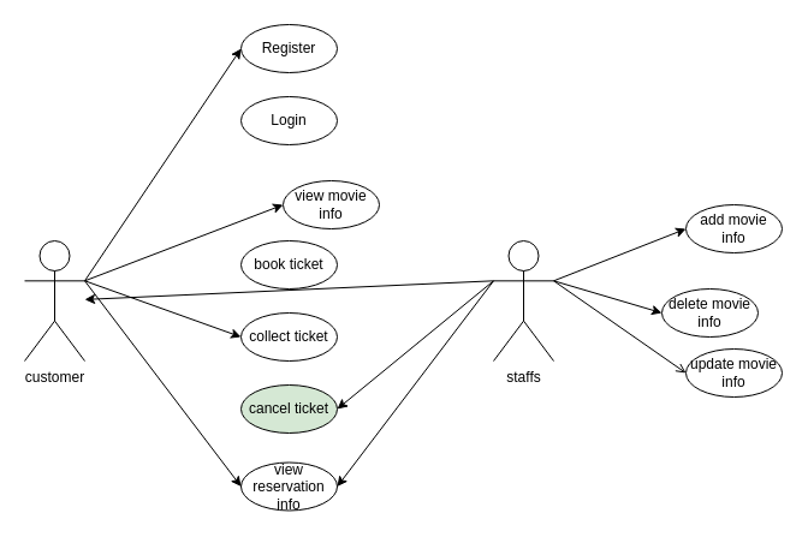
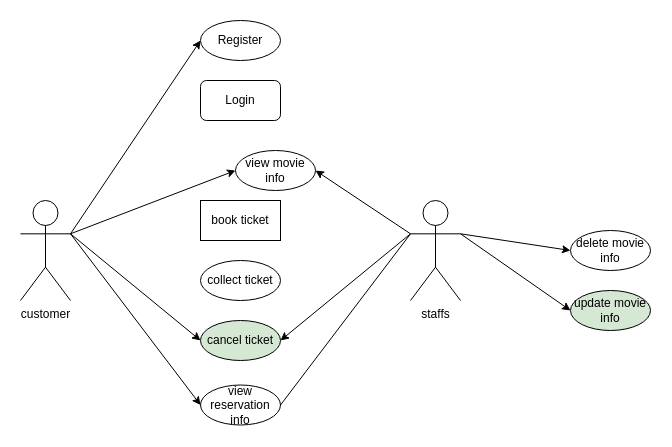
- <mxCell id="3" value="Login" style="ellipse;whiteSpace=wrap;html=1;" vertex="1" parent="1"><mxGeometry x="200" y="80" width="80" height="40" as="geometry" /></mxCell>
+ <mxCell id="3" value="Login" style="whiteSpace=wrap;html=1;rounded=1;" vertex="1" parent="1"><mxGeometry x="200" y="80" width="80" height="40" as="geometry" /></mxCell>
- <mxCell id="8" value="add movie info" style="ellipse;whiteSpace=wrap;html=1;" vertex="1" parent="1"><mxGeometry x="570" y="170" width="80" height="40" as="geometry" /></mxCell>
- <mxCell id="23" value="" style="endArrow=classic;html=1;rounded=0;exitX=1;exitY=0.333;exitDx=0;exitDy=0;exitPerimeter=0;entryX=0;entryY=0.5;entryDx=0;entryDy=0;" edge="1" parent="1" source="13" target="8"><mxGeometry width="50" height="50" relative="1" as="geometry"><mxPoint x="460" y="170.003" as="sourcePoint" /><mxPoint x="570" y="246.67" as="targetPoint" /></mxGeometry></mxCell>
- <mxCell id="5" value="book ticket" style="ellipse;whiteSpace=wrap;html=1;" vertex="1" parent="1"><mxGeometry x="200" y="200" width="80" height="40" as="geometry" /></mxCell>
+ <mxCell id="5" value="book ticket" style="whiteSpace=wrap;html=1;rounded=0;" vertex="1" parent="1"><mxGeometry x="200" y="200" width="80" height="40" as="geometry" /></mxCell>
- <mxCell id="19" value="" style="endArrow=classic;html=1;rounded=0;exitX=0;exitY=0.333;exitDx=0;exitDy=0;exitPerimeter=0;" edge="1" parent="1" source="13" target="12"><mxGeometry width="50" height="50" relative="1" as="geometry"><mxPoint x="560" y="280" as="sourcePoint" /><mxPoint x="480" y="250" as="targetPoint" /></mxGeometry></mxCell>
+ <mxCell id="19" value="" style="endArrow=classic;html=1;rounded=0;exitX=0;exitY=0.333;exitDx=0;exitDy=0;exitPerimeter=0;entryX=1;entryY=0.5;entryDx=0;entryDy=0;" edge="1" parent="1" source="13" target="4"><mxGeometry width="50" height="50" relative="1" as="geometry"><mxPoint x="560" y="280" as="sourcePoint" /><mxPoint x="480" y="250" as="targetPoint" /></mxGeometry></mxCell>
- <mxCell id="16" value="" style="endArrow=classic;html=1;rounded=0;entryX=0;entryY=0.5;entryDx=0;entryDy=0;exitX=1;exitY=0.333;exitDx=0;exitDy=0;exitPerimeter=0;" edge="1" parent="1" source="12" target="6"><mxGeometry width="50" height="50" relative="1" as="geometry"><mxPoint x="80" y="243.333" as="sourcePoint" /><mxPoint x="210" y="230" as="targetPoint" /></mxGeometry></mxCell>
- <mxCell id="9" value="delete movie info" style="ellipse;whiteSpace=wrap;html=1;" vertex="1" parent="1"><mxGeometry x="550" y="240" width="80" height="40" as="geometry" /></mxCell>
+ <mxCell id="9" value="delete movie info" style="ellipse;whiteSpace=wrap;html=1;" vertex="1" parent="1"><mxGeometry x="570" y="230" width="80" height="40" as="geometry" /></mxCell>
+ <mxCell id="17" value="" style="endArrow=classic;html=1;rounded=0;entryX=0;entryY=0.5;entryDx=0;entryDy=0;exitX=1;exitY=0.333;exitDx=0;exitDy=0;exitPerimeter=0;" edge="1" parent="1" source="12" target="7"><mxGeometry width="50" height="50" relative="1" as="geometry"><mxPoint x="80" y="243.333" as="sourcePoint" /><mxPoint x="210" y="290" as="targetPoint" /></mxGeometry></mxCell>
- <mxCell id="22" value="" style="endArrow=open;html=1;rounded=0;exitX=1;exitY=0.333;exitDx=0;exitDy=0;exitPerimeter=0;entryX=0;entryY=0.5;entryDx=0;entryDy=0;" edge="1" parent="1" source="13" target="10"><mxGeometry width="50" height="50" relative="1" as="geometry"><mxPoint x="510" y="380" as="sourcePoint" /><mxPoint x="560" y="330" as="targetPoint" /></mxGeometry></mxCell>
+ <mxCell id="22" value="" style="endArrow=classic;html=1;rounded=0;exitX=1;exitY=0.333;exitDx=0;exitDy=0;exitPerimeter=0;entryX=0;entryY=0.5;entryDx=0;entryDy=0;" edge="1" parent="1" source="13" target="10"><mxGeometry width="50" height="50" relative="1" as="geometry"><mxPoint x="510" y="380" as="sourcePoint" /><mxPoint x="560" y="330" as="targetPoint" /></mxGeometry></mxCell>
- <mxCell id="10" value="update movie info" style="ellipse;whiteSpace=wrap;html=1;" vertex="1" parent="1"><mxGeometry x="570" y="290" width="80" height="40" as="geometry" /></mxCell>
+ <mxCell id="10" value="update movie info" style="ellipse;whiteSpace=wrap;html=1;fillColor=#d5e8d4;" vertex="1" parent="1"><mxGeometry x="570" y="290" width="80" height="40" as="geometry" /></mxCell>
- <mxCell id="20" value="" style="endArrow=classic;html=1;rounded=0;exitX=0;exitY=0.333;exitDx=0;exitDy=0;exitPerimeter=0;entryX=1;entryY=0.5;entryDx=0;entryDy=0;" edge="1" parent="1" source="13" target="11"><mxGeometry width="50" height="50" relative="1" as="geometry"><mxPoint x="420" y="243.333" as="sourcePoint" /><mxPoint x="290" y="480" as="targetPoint" /></mxGeometry></mxCell>
+ <mxCell id="20" value="" style="endArrow=none;html=1;rounded=0;exitX=0;exitY=0.333;exitDx=0;exitDy=0;exitPerimeter=0;entryX=1;entryY=0.5;entryDx=0;entryDy=0;" edge="1" parent="1" source="13" target="11"><mxGeometry width="50" height="50" relative="1" as="geometry"><mxPoint x="420" y="243.333" as="sourcePoint" /><mxPoint x="290" y="480" as="targetPoint" /></mxGeometry></mxCell>
